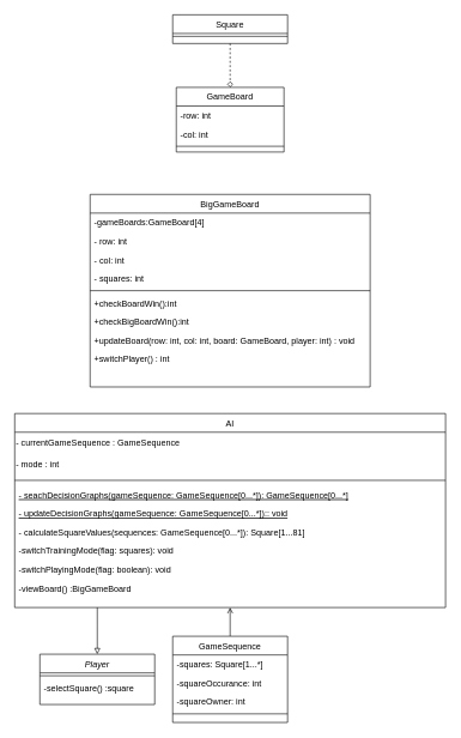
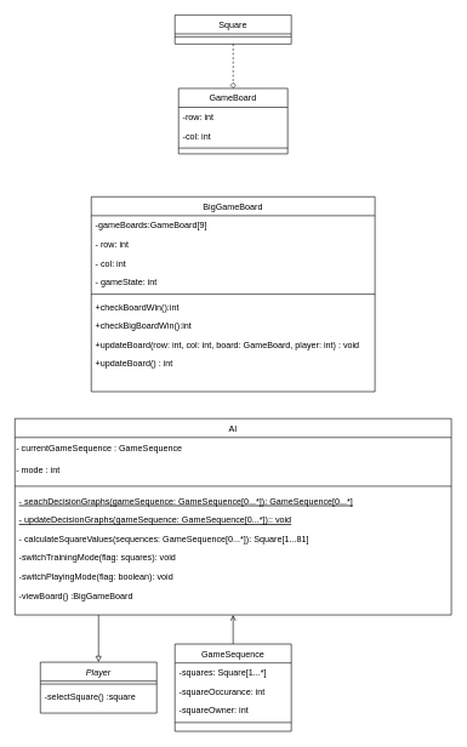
- <mxCell id="23" value="-gameBoards:GameBoard[4]" style="text;align=left;verticalAlign=top;spacingLeft=4;spacingRight=4;overflow=hidden;rotatable=0;points=[[0,0.5],[1,0.5]];portConstraint=eastwest;" parent="22" vertex="1"><mxGeometry y="26" width="390" height="26" as="geometry" /></mxCell>
+ <mxCell id="23" value="-gameBoards:GameBoard[9]" style="text;align=left;verticalAlign=top;spacingLeft=4;spacingRight=4;overflow=hidden;rotatable=0;points=[[0,0.5],[1,0.5]];portConstraint=eastwest;" parent="22" vertex="1"><mxGeometry y="26" width="390" height="26" as="geometry" /></mxCell>
- <mxCell id="26" value="- squares: int" style="text;align=left;verticalAlign=top;spacingLeft=4;spacingRight=4;overflow=hidden;rotatable=0;points=[[0,0.5],[1,0.5]];portConstraint=eastwest;" vertex="1" parent="22"><mxGeometry y="104" width="390" height="26" as="geometry" /></mxCell>
+ <mxCell id="26" value="- gameState: int" style="text;align=left;verticalAlign=top;spacingLeft=4;spacingRight=4;overflow=hidden;rotatable=0;points=[[0,0.5],[1,0.5]];portConstraint=eastwest;" vertex="1" parent="22"><mxGeometry y="104" width="390" height="26" as="geometry" /></mxCell>
- <mxCell id="31" value="+switchPlayer() : int" style="text;align=left;verticalAlign=top;spacingLeft=4;spacingRight=4;overflow=hidden;rotatable=0;points=[[0,0.5],[1,0.5]];portConstraint=eastwest;" parent="22" vertex="1"><mxGeometry y="216" width="390" height="26" as="geometry" /></mxCell>
+ <mxCell id="31" value="+updateBoard() : int" style="text;align=left;verticalAlign=top;spacingLeft=4;spacingRight=4;overflow=hidden;rotatable=0;points=[[0,0.5],[1,0.5]];portConstraint=eastwest;" parent="22" vertex="1"><mxGeometry y="216" width="390" height="26" as="geometry" /></mxCell>
